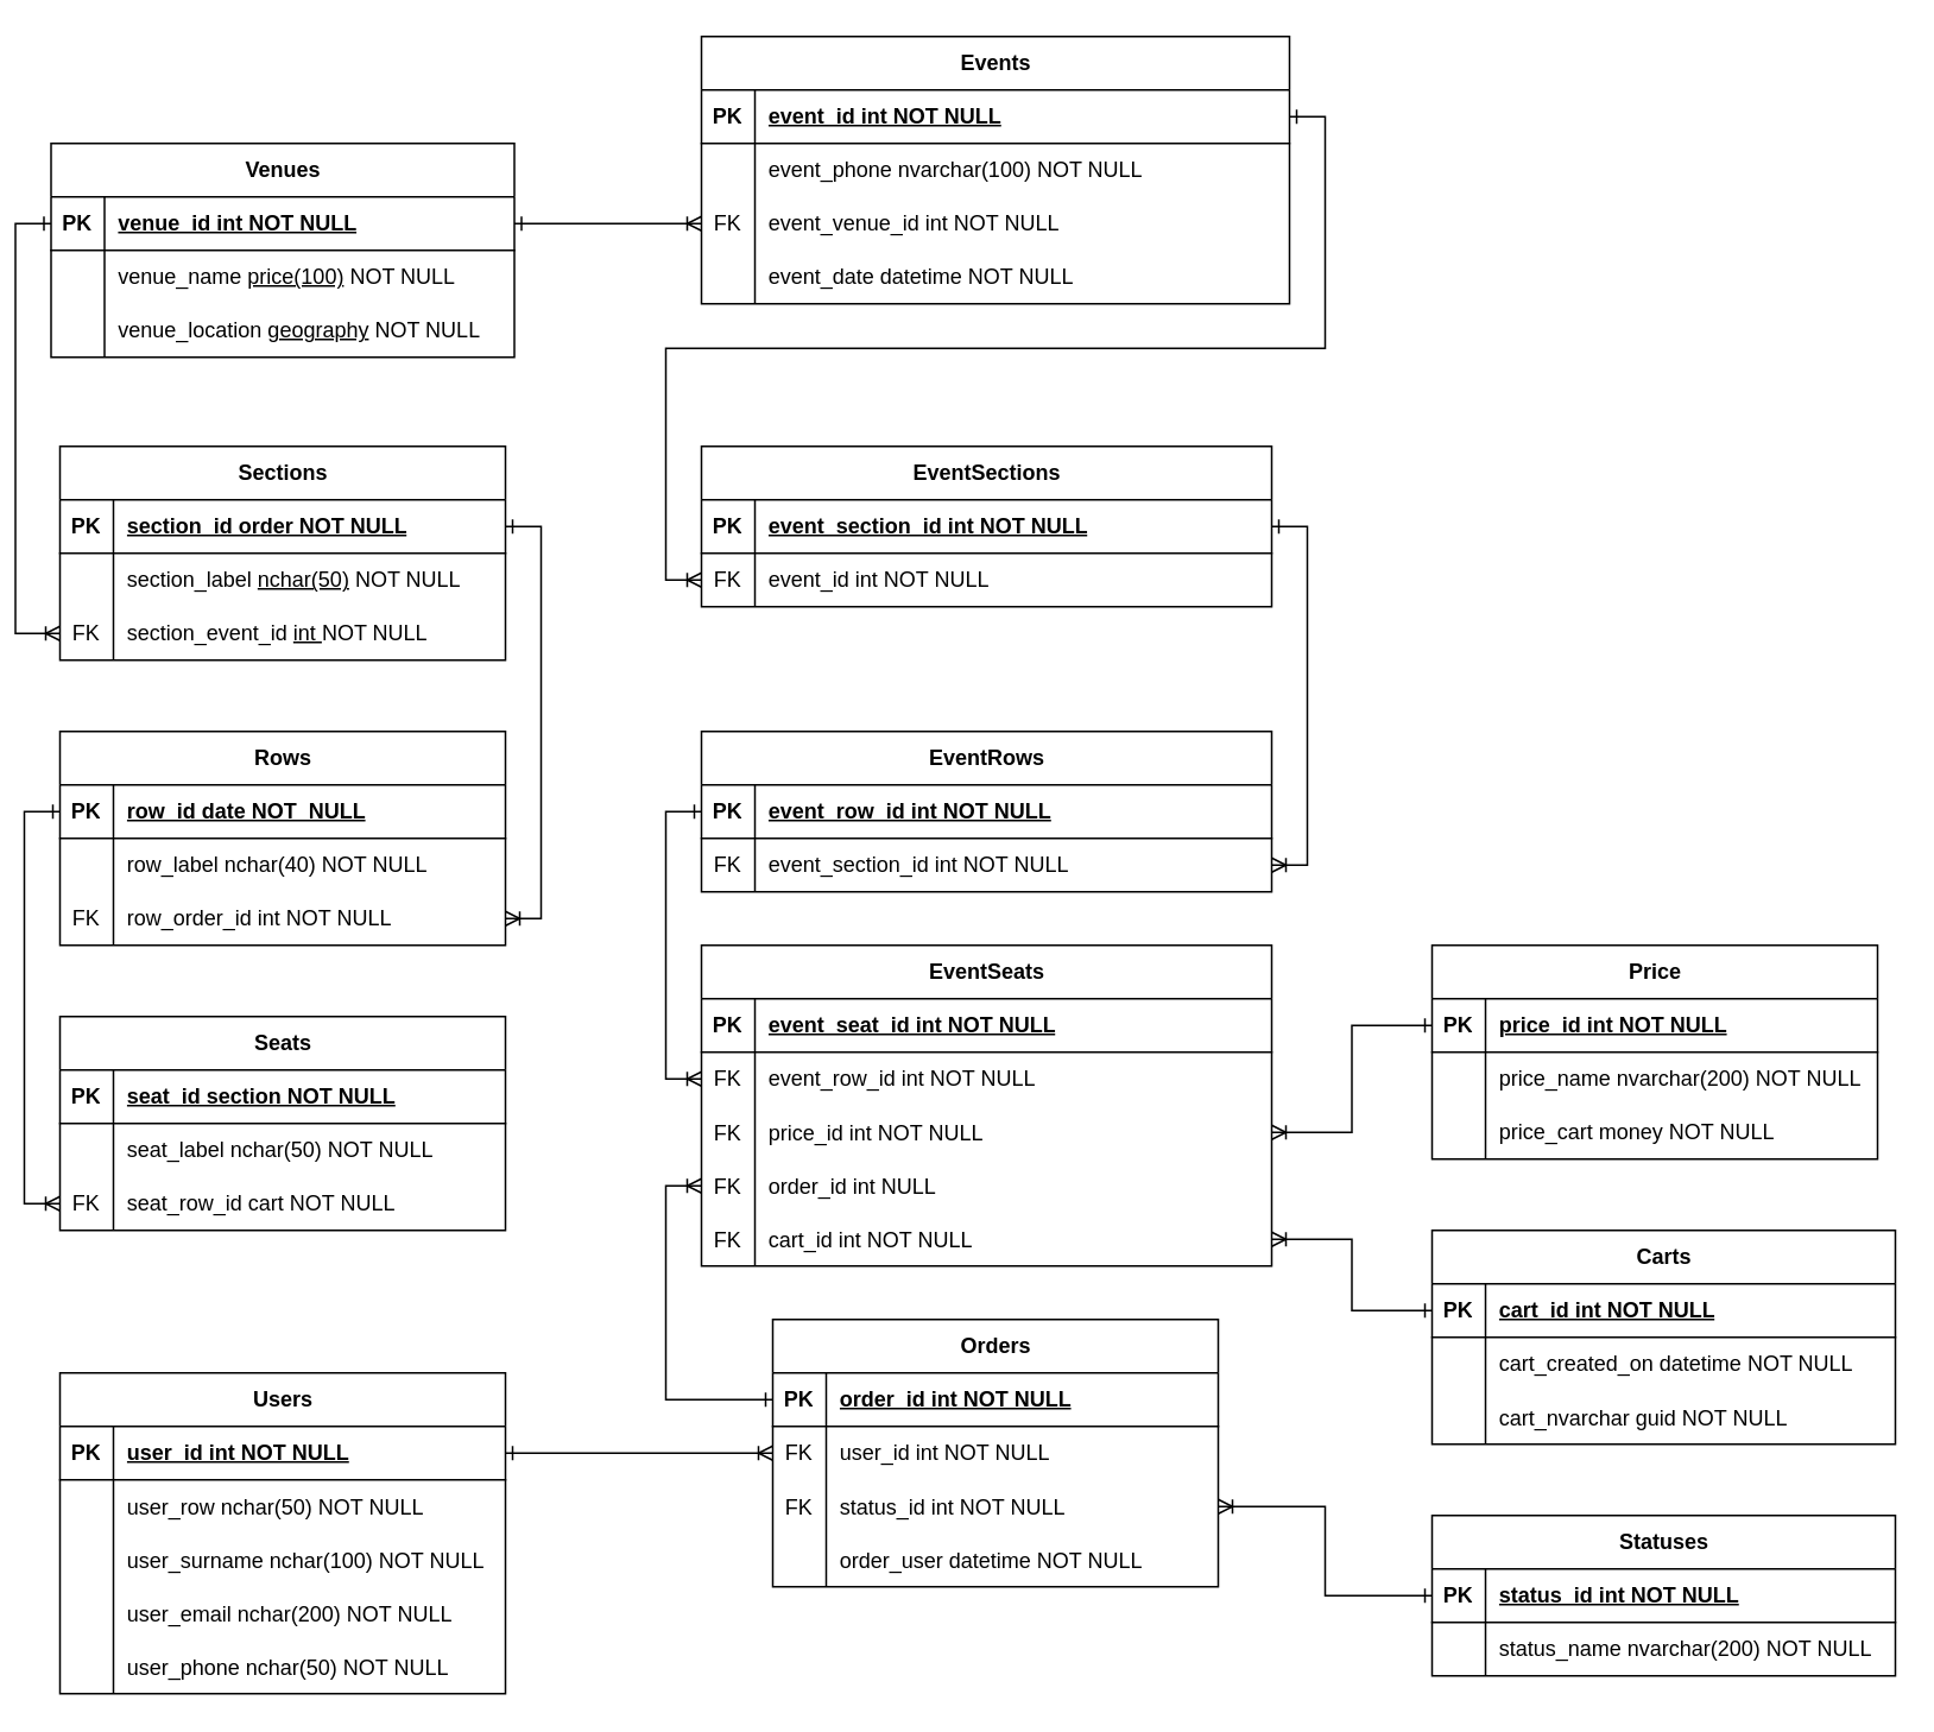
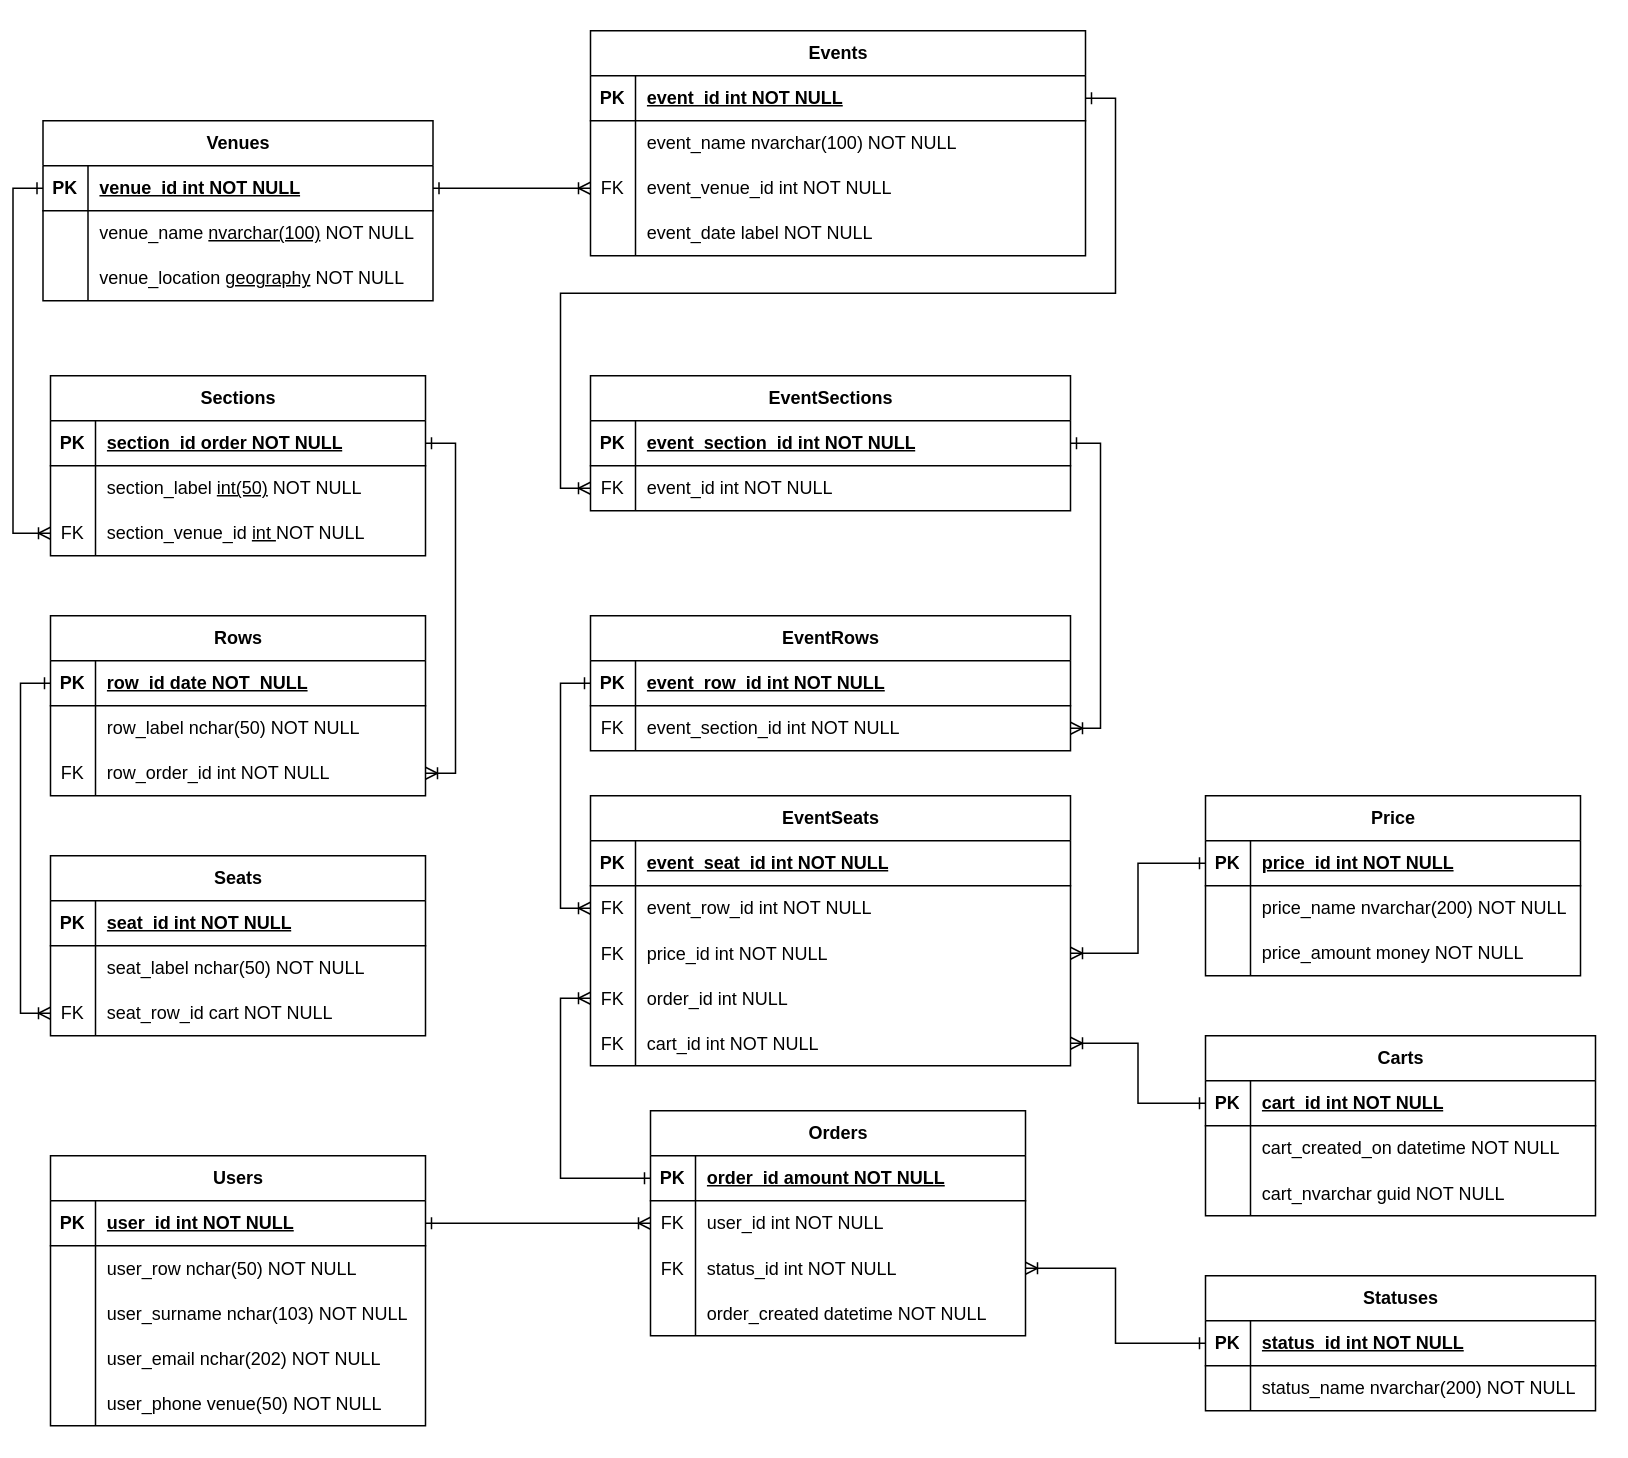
- <mxCell id="18" value="event_phone nvarchar(100) NOT NULL" style="shape=partialRectangle;connectable=0;fillColor=none;top=0;left=0;bottom=0;right=0;align=left;spacingLeft=6;overflow=hidden;whiteSpace=wrap;html=1;" parent="16" vertex="1"><mxGeometry x="30" width="300" height="30" as="geometry"><mxRectangle width="300" height="30" as="alternateBounds" /></mxGeometry></mxCell>
+ <mxCell id="18" value="event_name nvarchar(100) NOT NULL" style="shape=partialRectangle;connectable=0;fillColor=none;top=0;left=0;bottom=0;right=0;align=left;spacingLeft=6;overflow=hidden;whiteSpace=wrap;html=1;" parent="16" vertex="1"><mxGeometry x="30" width="300" height="30" as="geometry"><mxRectangle width="300" height="30" as="alternateBounds" /></mxGeometry></mxCell>
- <mxCell id="8" value="venue_name &lt;u&gt;price(100)&lt;/u&gt; NOT NULL" style="shape=partialRectangle;connectable=0;fillColor=none;top=0;left=0;bottom=0;right=0;align=left;spacingLeft=6;overflow=hidden;whiteSpace=wrap;html=1;" parent="6" vertex="1"><mxGeometry x="30" width="230" height="30" as="geometry"><mxRectangle width="230" height="30" as="alternateBounds" /></mxGeometry></mxCell>
+ <mxCell id="8" value="venue_name &lt;u&gt;nvarchar(100)&lt;/u&gt; NOT NULL" style="shape=partialRectangle;connectable=0;fillColor=none;top=0;left=0;bottom=0;right=0;align=left;spacingLeft=6;overflow=hidden;whiteSpace=wrap;html=1;" parent="6" vertex="1"><mxGeometry x="30" width="230" height="30" as="geometry"><mxRectangle width="230" height="30" as="alternateBounds" /></mxGeometry></mxCell>
- <mxCell id="24" value="event_date datetime NOT NULL" style="shape=partialRectangle;connectable=0;fillColor=none;top=0;left=0;bottom=0;right=0;align=left;spacingLeft=6;overflow=hidden;whiteSpace=wrap;html=1;" parent="22" vertex="1"><mxGeometry x="30" width="300" height="30" as="geometry"><mxRectangle width="300" height="30" as="alternateBounds" /></mxGeometry></mxCell>
+ <mxCell id="24" value="event_date label NOT NULL" style="shape=partialRectangle;connectable=0;fillColor=none;top=0;left=0;bottom=0;right=0;align=left;spacingLeft=6;overflow=hidden;whiteSpace=wrap;html=1;" parent="22" vertex="1"><mxGeometry x="30" width="300" height="30" as="geometry"><mxRectangle width="300" height="30" as="alternateBounds" /></mxGeometry></mxCell>
- <mxCell id="32" value="section_label&amp;nbsp;&lt;u&gt;nchar(50)&lt;/u&gt; NOT NULL" style="shape=partialRectangle;connectable=0;fillColor=none;top=0;left=0;bottom=0;right=0;align=left;spacingLeft=6;overflow=hidden;whiteSpace=wrap;html=1;" parent="30" vertex="1"><mxGeometry x="30" width="220" height="30" as="geometry"><mxRectangle width="220" height="30" as="alternateBounds" /></mxGeometry></mxCell>
+ <mxCell id="32" value="section_label&amp;nbsp;&lt;u&gt;int(50)&lt;/u&gt; NOT NULL" style="shape=partialRectangle;connectable=0;fillColor=none;top=0;left=0;bottom=0;right=0;align=left;spacingLeft=6;overflow=hidden;whiteSpace=wrap;html=1;" parent="30" vertex="1"><mxGeometry x="30" width="220" height="30" as="geometry"><mxRectangle width="220" height="30" as="alternateBounds" /></mxGeometry></mxCell>
- <mxCell id="35" value="section_event_id &lt;u&gt;int &lt;/u&gt;NOT NULL" style="shape=partialRectangle;connectable=0;fillColor=none;top=0;left=0;bottom=0;right=0;align=left;spacingLeft=6;overflow=hidden;whiteSpace=wrap;html=1;" parent="33" vertex="1"><mxGeometry x="30" width="220" height="30" as="geometry"><mxRectangle width="220" height="30" as="alternateBounds" /></mxGeometry></mxCell>
+ <mxCell id="35" value="section_venue_id &lt;u&gt;int &lt;/u&gt;NOT NULL" style="shape=partialRectangle;connectable=0;fillColor=none;top=0;left=0;bottom=0;right=0;align=left;spacingLeft=6;overflow=hidden;whiteSpace=wrap;html=1;" parent="33" vertex="1"><mxGeometry x="30" width="220" height="30" as="geometry"><mxRectangle width="220" height="30" as="alternateBounds" /></mxGeometry></mxCell>
- <mxCell id="42" value="row_label nchar(40) NOT NULL" style="shape=partialRectangle;connectable=0;fillColor=none;top=0;left=0;bottom=0;right=0;align=left;spacingLeft=6;overflow=hidden;whiteSpace=wrap;html=1;" parent="40" vertex="1"><mxGeometry x="30" width="220" height="30" as="geometry"><mxRectangle width="220" height="30" as="alternateBounds" /></mxGeometry></mxCell>
+ <mxCell id="42" value="row_label nchar(50) NOT NULL" style="shape=partialRectangle;connectable=0;fillColor=none;top=0;left=0;bottom=0;right=0;align=left;spacingLeft=6;overflow=hidden;whiteSpace=wrap;html=1;" parent="40" vertex="1"><mxGeometry x="30" width="220" height="30" as="geometry"><mxRectangle width="220" height="30" as="alternateBounds" /></mxGeometry></mxCell>
- <mxCell id="49" value="seat_id section NOT NULL" style="shape=partialRectangle;connectable=0;fillColor=none;top=0;left=0;bottom=0;right=0;align=left;spacingLeft=6;fontStyle=5;overflow=hidden;whiteSpace=wrap;html=1;" parent="47" vertex="1"><mxGeometry x="30" width="220" height="30" as="geometry"><mxRectangle width="220" height="30" as="alternateBounds" /></mxGeometry></mxCell>
+ <mxCell id="49" value="seat_id int NOT NULL" style="shape=partialRectangle;connectable=0;fillColor=none;top=0;left=0;bottom=0;right=0;align=left;spacingLeft=6;fontStyle=5;overflow=hidden;whiteSpace=wrap;html=1;" parent="47" vertex="1"><mxGeometry x="30" width="220" height="30" as="geometry"><mxRectangle width="220" height="30" as="alternateBounds" /></mxGeometry></mxCell>
- <mxCell id="130" value="price_cart money NOT NULL" style="shape=partialRectangle;connectable=0;fillColor=none;top=0;left=0;bottom=0;right=0;align=left;spacingLeft=6;overflow=hidden;whiteSpace=wrap;html=1;" parent="128" vertex="1"><mxGeometry x="30" width="220" height="30" as="geometry"><mxRectangle width="220" height="30" as="alternateBounds" /></mxGeometry></mxCell>
+ <mxCell id="130" value="price_amount money NOT NULL" style="shape=partialRectangle;connectable=0;fillColor=none;top=0;left=0;bottom=0;right=0;align=left;spacingLeft=6;overflow=hidden;whiteSpace=wrap;html=1;" parent="128" vertex="1"><mxGeometry x="30" width="220" height="30" as="geometry"><mxRectangle width="220" height="30" as="alternateBounds" /></mxGeometry></mxCell>
- <mxCell id="94" value="order_id int NOT NULL" style="shape=partialRectangle;connectable=0;fillColor=none;top=0;left=0;bottom=0;right=0;align=left;spacingLeft=6;fontStyle=5;overflow=hidden;whiteSpace=wrap;html=1;" parent="92" vertex="1"><mxGeometry x="30" width="220" height="30" as="geometry"><mxRectangle width="220" height="30" as="alternateBounds" /></mxGeometry></mxCell>
+ <mxCell id="94" value="order_id amount NOT NULL" style="shape=partialRectangle;connectable=0;fillColor=none;top=0;left=0;bottom=0;right=0;align=left;spacingLeft=6;fontStyle=5;overflow=hidden;whiteSpace=wrap;html=1;" parent="92" vertex="1"><mxGeometry x="30" width="220" height="30" as="geometry"><mxRectangle width="220" height="30" as="alternateBounds" /></mxGeometry></mxCell>
- <mxCell id="113" value="user_surname nchar(100) NOT NULL" style="shape=partialRectangle;connectable=0;fillColor=none;top=0;left=0;bottom=0;right=0;align=left;spacingLeft=6;overflow=hidden;" parent="111" vertex="1"><mxGeometry x="30" width="220" height="30" as="geometry"><mxRectangle width="220" height="30" as="alternateBounds" /></mxGeometry></mxCell>
+ <mxCell id="113" value="user_surname nchar(103) NOT NULL" style="shape=partialRectangle;connectable=0;fillColor=none;top=0;left=0;bottom=0;right=0;align=left;spacingLeft=6;overflow=hidden;" parent="111" vertex="1"><mxGeometry x="30" width="220" height="30" as="geometry"><mxRectangle width="220" height="30" as="alternateBounds" /></mxGeometry></mxCell>
- <mxCell id="103" value="order_user datetime NOT NULL" style="shape=partialRectangle;connectable=0;fillColor=none;top=0;left=0;bottom=0;right=0;align=left;spacingLeft=6;overflow=hidden;" parent="101" vertex="1"><mxGeometry x="30" width="220" height="30" as="geometry"><mxRectangle width="220" height="30" as="alternateBounds" /></mxGeometry></mxCell>
+ <mxCell id="103" value="order_created datetime NOT NULL" style="shape=partialRectangle;connectable=0;fillColor=none;top=0;left=0;bottom=0;right=0;align=left;spacingLeft=6;overflow=hidden;" parent="101" vertex="1"><mxGeometry x="30" width="220" height="30" as="geometry"><mxRectangle width="220" height="30" as="alternateBounds" /></mxGeometry></mxCell>
- <mxCell id="116" value="user_email nchar(200) NOT NULL" style="shape=partialRectangle;connectable=0;fillColor=none;top=0;left=0;bottom=0;right=0;align=left;spacingLeft=6;overflow=hidden;" parent="114" vertex="1"><mxGeometry x="30" width="220" height="30" as="geometry"><mxRectangle width="220" height="30" as="alternateBounds" /></mxGeometry></mxCell>
+ <mxCell id="116" value="user_email nchar(202) NOT NULL" style="shape=partialRectangle;connectable=0;fillColor=none;top=0;left=0;bottom=0;right=0;align=left;spacingLeft=6;overflow=hidden;" parent="114" vertex="1"><mxGeometry x="30" width="220" height="30" as="geometry"><mxRectangle width="220" height="30" as="alternateBounds" /></mxGeometry></mxCell>
- <mxCell id="119" value="user_phone nchar(50) NOT NULL" style="shape=partialRectangle;connectable=0;fillColor=none;top=0;left=0;bottom=0;right=0;align=left;spacingLeft=6;overflow=hidden;" parent="117" vertex="1"><mxGeometry x="30" width="220" height="30" as="geometry"><mxRectangle width="220" height="30" as="alternateBounds" /></mxGeometry></mxCell>
+ <mxCell id="119" value="user_phone venue(50) NOT NULL" style="shape=partialRectangle;connectable=0;fillColor=none;top=0;left=0;bottom=0;right=0;align=left;spacingLeft=6;overflow=hidden;" parent="117" vertex="1"><mxGeometry x="30" width="220" height="30" as="geometry"><mxRectangle width="220" height="30" as="alternateBounds" /></mxGeometry></mxCell>
